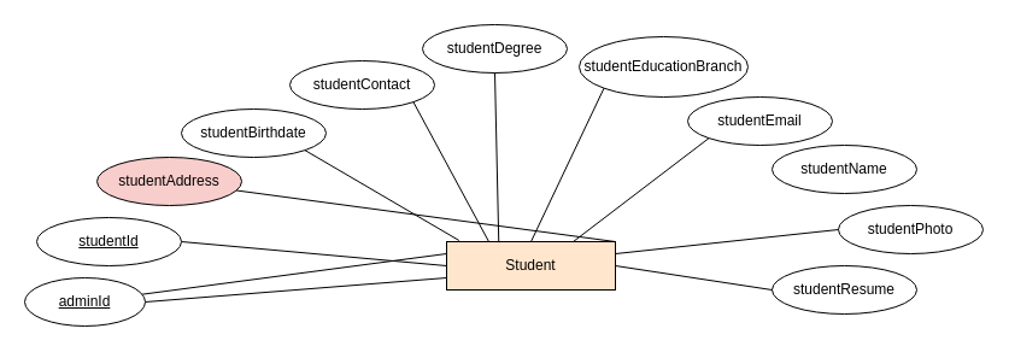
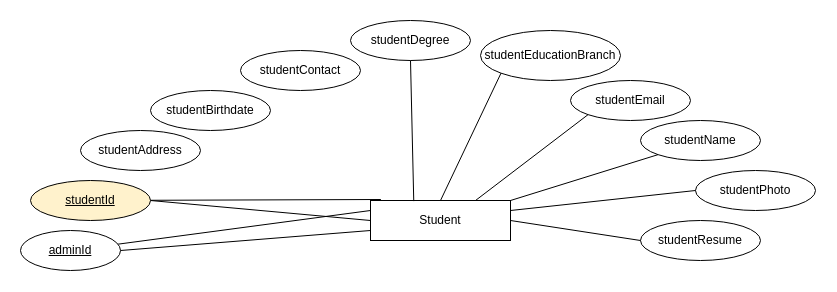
- <mxCell id="18" value="" style="endArrow=none;html=1;rounded=0;entryX=1;entryY=1;entryDx=0;entryDy=0;exitX=0.25;exitY=0;exitDx=0;exitDy=0;" edge="1" parent="1" source="2" target="7"><mxGeometry width="50" height="50" relative="1" as="geometry"><mxPoint x="590" y="260" as="sourcePoint" /><mxPoint x="640" y="210" as="targetPoint" /></mxGeometry></mxCell>
- <mxCell id="9" value="studentAddress" style="ellipse;whiteSpace=wrap;html=1;fillColor=#f8cecc;" vertex="1" parent="1"><mxGeometry x="80" y="130" width="120" height="40" as="geometry" /></mxCell>
+ <mxCell id="9" value="studentAddress" style="ellipse;whiteSpace=wrap;html=1;" vertex="1" parent="1"><mxGeometry x="80" y="130" width="120" height="40" as="geometry" /></mxCell>
- <mxCell id="17" value="" style="endArrow=none;html=1;rounded=0;entryX=1;entryY=1;entryDx=0;entryDy=0;exitX=0.074;exitY=-0.025;exitDx=0;exitDy=0;exitPerimeter=0;" edge="1" parent="1" source="2" target="8"><mxGeometry width="50" height="50" relative="1" as="geometry"><mxPoint x="580" y="250" as="sourcePoint" /><mxPoint x="630" y="200" as="targetPoint" /></mxGeometry></mxCell>
+ <mxCell id="17" value="" style="endArrow=none;html=1;rounded=0;exitX=0.074;exitY=-0.025;exitDx=0;exitDy=0;exitPerimeter=0;" edge="1" parent="1" source="2" target="19"><mxGeometry width="50" height="50" relative="1" as="geometry"><mxPoint x="580" y="250" as="sourcePoint" /><mxPoint x="630" y="200" as="targetPoint" /></mxGeometry></mxCell>
- <mxCell id="15" value="" style="endArrow=none;html=1;rounded=0;exitX=1;exitY=0;exitDx=0;exitDy=0;exitPerimeter=0;" edge="1" parent="1" source="2" target="9"><mxGeometry width="50" height="50" relative="1" as="geometry"><mxPoint x="560" y="230" as="sourcePoint" /><mxPoint x="610" y="180" as="targetPoint" /></mxGeometry></mxCell>
+ <mxCell id="15" value="" style="endArrow=none;html=1;rounded=0;entryX=0;entryY=1;entryDx=0;entryDy=0;exitX=1;exitY=0;exitDx=0;exitDy=0;exitPerimeter=0;" edge="1" parent="1" source="2" target="3"><mxGeometry width="50" height="50" relative="1" as="geometry"><mxPoint x="560" y="230" as="sourcePoint" /><mxPoint x="610" y="180" as="targetPoint" /></mxGeometry></mxCell>
- <mxCell id="19" value="studentId" style="ellipse;whiteSpace=wrap;html=1;align=center;fontStyle=4;" vertex="1" parent="1"><mxGeometry x="30" y="180" width="120" height="40" as="geometry" /></mxCell>
+ <mxCell id="19" value="studentId" style="ellipse;whiteSpace=wrap;html=1;align=center;fontStyle=4;fillColor=#fff2cc;" vertex="1" parent="1"><mxGeometry x="30" y="180" width="120" height="40" as="geometry" /></mxCell>
- <mxCell id="2" value="Student" style="rounded=0;whiteSpace=wrap;html=1;fillColor=#ffe6cc;" vertex="1" parent="1"><mxGeometry x="370" y="200" width="140" height="40" as="geometry" /></mxCell>
+ <mxCell id="2" value="Student" style="rounded=0;whiteSpace=wrap;html=1;" vertex="1" parent="1"><mxGeometry x="370" y="200" width="140" height="40" as="geometry" /></mxCell>
